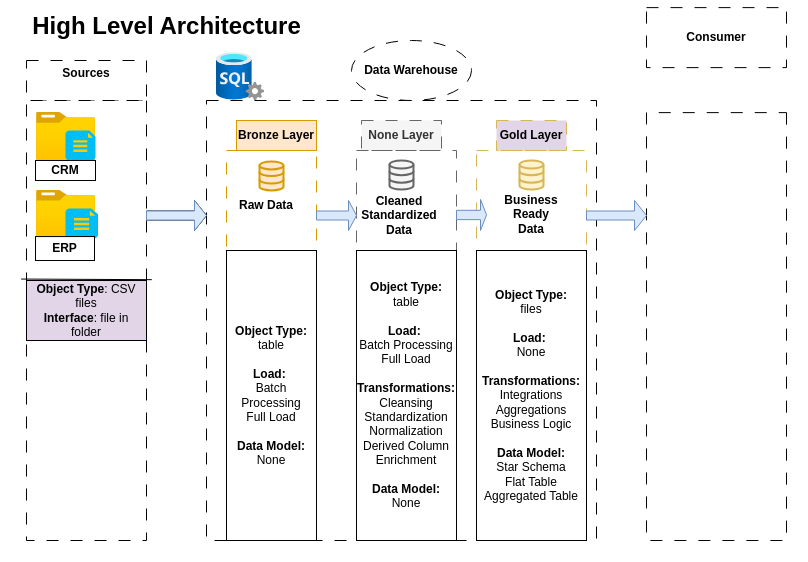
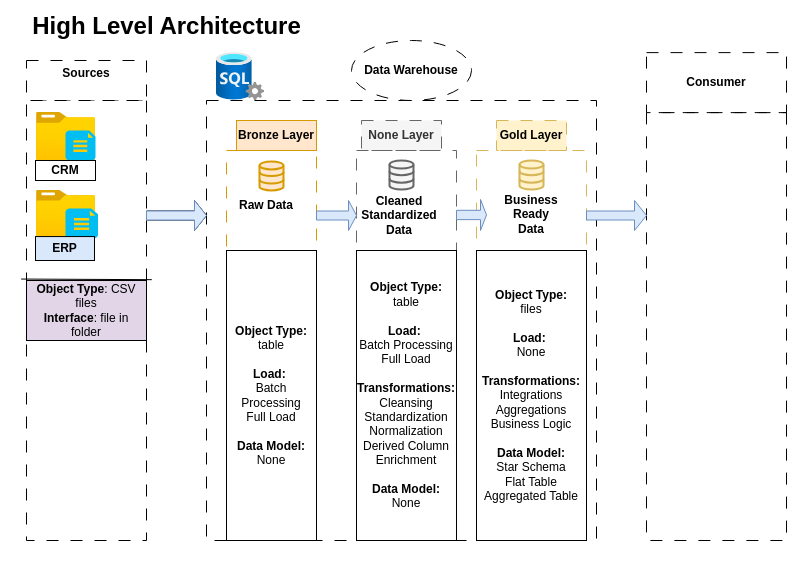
- <mxCell id="8" value="Consumer" style="rounded=0;whiteSpace=wrap;html=1;dashed=1;dashPattern=12 12;fillColor=none;fontStyle=1" vertex="1" parent="1"><mxGeometry x="646" y="7.12" width="140" height="60" as="geometry" /></mxCell>
+ <mxCell id="8" value="Consumer" style="rounded=0;whiteSpace=wrap;html=1;dashed=1;dashPattern=12 12;fillColor=none;fontStyle=1" vertex="1" parent="1"><mxGeometry x="646" y="52.12" width="140" height="60" as="geometry" /></mxCell>
- <mxCell id="13" value="Gold Layer" style="rounded=0;whiteSpace=wrap;html=1;fillColor=#e1d5e7;dashed=1;dashPattern=12 12;strokeColor=#d6b656;fontStyle=1;" vertex="1" parent="1"><mxGeometry x="496" y="120" width="70" height="30" as="geometry" /></mxCell>
+ <mxCell id="13" value="Gold Layer" style="rounded=0;whiteSpace=wrap;html=1;fillColor=#fff2cc;dashed=1;dashPattern=12 12;strokeColor=#d6b656;fontStyle=1" vertex="1" parent="1"><mxGeometry x="496" y="120" width="70" height="30" as="geometry" /></mxCell>
- <mxCell id="21" value="&lt;b&gt;ERP&lt;/b&gt;" style="rounded=0;whiteSpace=wrap;html=1;" vertex="1" parent="1"><mxGeometry x="35" y="236.06" width="59" height="23.94" as="geometry" /></mxCell>
+ <mxCell id="21" value="&lt;b&gt;ERP&lt;/b&gt;" style="rounded=0;whiteSpace=wrap;html=1;fillColor=#dae8fc;" vertex="1" parent="1"><mxGeometry x="35" y="236.06" width="59" height="23.94" as="geometry" /></mxCell>
